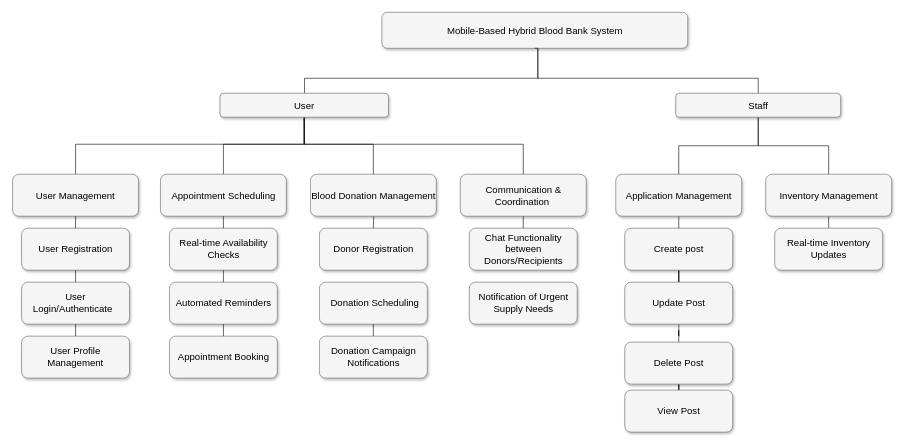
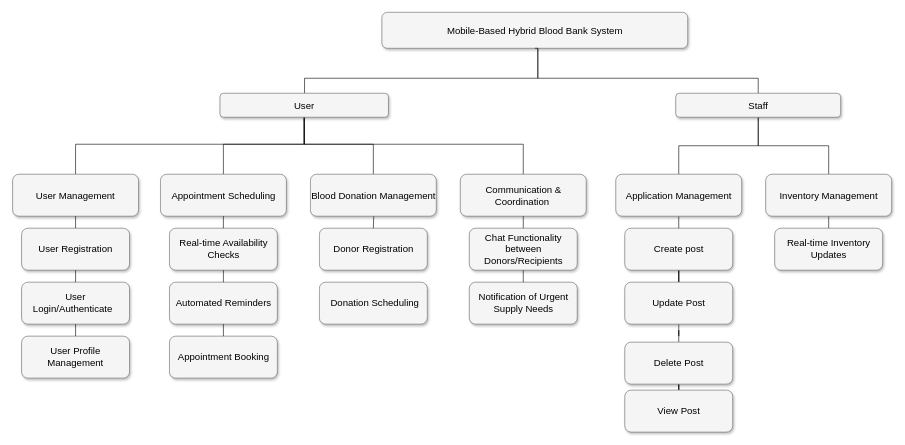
+ <mxCell id="35" value="" style="endArrow=none;html=1;rounded=0;entryX=0.5;entryY=1;entryDx=0;entryDy=0;exitX=0.5;exitY=0;exitDx=0;exitDy=0;" edge="1" parent="1" source="34" target="33"><mxGeometry width="50" height="50" relative="1" as="geometry"><mxPoint x="1151.5" y="518" as="sourcePoint" /><mxPoint x="1151.5" y="485" as="targetPoint" /></mxGeometry></mxCell>
- <mxCell id="31" value="" style="endArrow=none;html=1;rounded=0;entryX=0.5;entryY=1;entryDx=0;entryDy=0;" edge="1" parent="1" source="30" target="29"><mxGeometry width="50" height="50" relative="1" as="geometry"><mxPoint x="844" y="575" as="sourcePoint" /><mxPoint x="894" y="525" as="targetPoint" /></mxGeometry></mxCell>
- <mxCell id="30" value="Donation Campaign Notifications" style="whiteSpace=wrap;html=1;rounded=1;shadow=1;strokeWidth=1;fontSize=16;align=center;fillColor=#f5f5f5;strokeColor=#666666;" vertex="1" parent="1"><mxGeometry x="531.5" y="560" width="180" height="70" as="geometry" /></mxCell>
